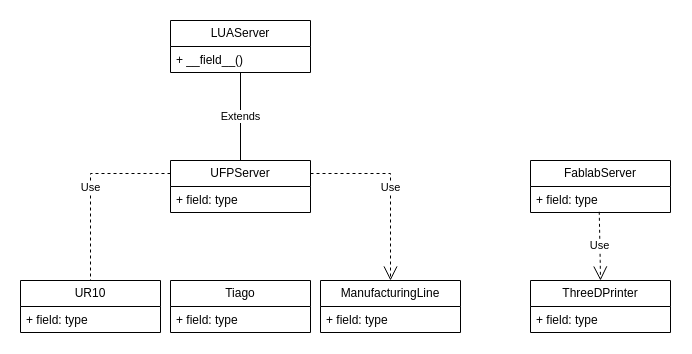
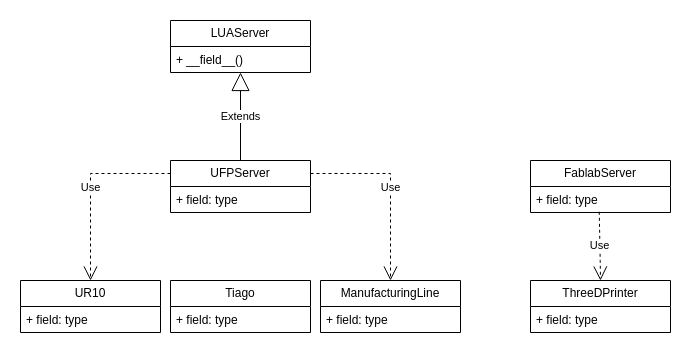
- <mxCell id="8" value="Extends" style="endArrow=none;endSize=16;endFill=0;html=1;rounded=0;exitX=0.5;exitY=0;exitDx=0;exitDy=0;" parent="1" source="4" target="2" edge="1"><mxGeometry width="160" relative="1" as="geometry"><mxPoint x="240" y="140" as="sourcePoint" /><mxPoint x="400" y="140" as="targetPoint" /></mxGeometry></mxCell>
+ <mxCell id="8" value="Extends" style="endArrow=block;endSize=16;endFill=0;html=1;rounded=0;exitX=0.5;exitY=0;exitDx=0;exitDy=0;" parent="1" source="4" target="2" edge="1"><mxGeometry width="160" relative="1" as="geometry"><mxPoint x="240" y="140" as="sourcePoint" /><mxPoint x="400" y="140" as="targetPoint" /></mxGeometry></mxCell>
- <mxCell id="9" value="Use" style="endArrow=none;endSize=12;dashed=1;html=1;rounded=0;exitX=0;exitY=0.25;exitDx=0;exitDy=0;entryX=0.5;entryY=0;entryDx=0;entryDy=0;" edge="1" parent="1" source="4" target="10"><mxGeometry width="160" relative="1" as="geometry"><mxPoint x="240" y="230" as="sourcePoint" /><mxPoint x="180" y="260" as="targetPoint" /><Array as="points"><mxPoint x="90" y="173" /></Array></mxGeometry></mxCell>
+ <mxCell id="9" value="Use" style="endArrow=open;endSize=12;dashed=1;html=1;rounded=0;exitX=0;exitY=0.25;exitDx=0;exitDy=0;entryX=0.5;entryY=0;entryDx=0;entryDy=0;" edge="1" parent="1" source="4" target="10"><mxGeometry width="160" relative="1" as="geometry"><mxPoint x="240" y="230" as="sourcePoint" /><mxPoint x="180" y="260" as="targetPoint" /><Array as="points"><mxPoint x="90" y="173" /></Array></mxGeometry></mxCell>
